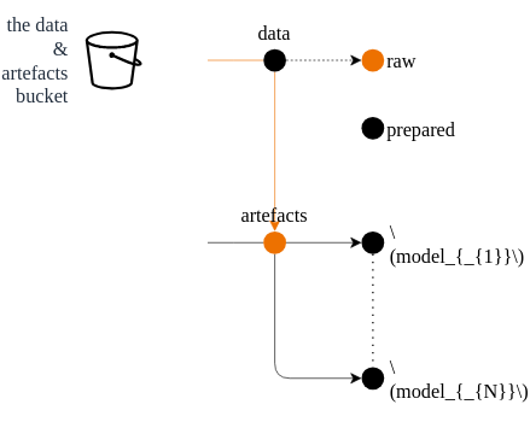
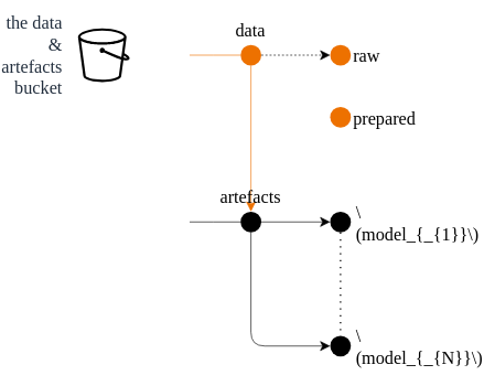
- <mxCell id="5" value="data" style="ellipse;whiteSpace=wrap;html=1;aspect=fixed;fillColor=#000000;strokeColor=none;rotation=0;labelPosition=center;verticalLabelPosition=top;align=center;verticalAlign=bottom;fontFamily=Asap;fontSource=https%3A%2F%2Ffonts.googleapis.com%2Fcss%3Ffamily%3DAsap;strokeWidth=0.5;fontSize=13;" parent="1" vertex="1"><mxGeometry x="138" y="32" width="15" height="15" as="geometry" /></mxCell>
+ <mxCell id="5" value="data" style="ellipse;whiteSpace=wrap;html=1;aspect=fixed;fillColor=#ED7100;strokeColor=none;rotation=0;labelPosition=center;verticalLabelPosition=top;align=center;verticalAlign=bottom;fontFamily=Asap;fontSource=https%3A%2F%2Ffonts.googleapis.com%2Fcss%3Ffamily%3DAsap;strokeWidth=0.5;fontSize=13;" parent="1" vertex="1"><mxGeometry x="138" y="32" width="15" height="15" as="geometry" /></mxCell>
- <mxCell id="7" value="prepared" style="ellipse;whiteSpace=wrap;html=1;aspect=fixed;fillColor=#000000;strokeColor=none;rotation=0;labelPosition=right;verticalLabelPosition=middle;align=left;verticalAlign=middle;fontFamily=Asap;fontSource=https%3A%2F%2Ffonts.googleapis.com%2Fcss%3Ffamily%3DAsap;strokeWidth=0.5;fontSize=13;" parent="1" vertex="1"><mxGeometry x="203" y="77" width="15" height="15" as="geometry" /></mxCell>
+ <mxCell id="7" value="prepared" style="ellipse;whiteSpace=wrap;html=1;aspect=fixed;fillColor=#ED7100;strokeColor=none;rotation=0;labelPosition=right;verticalLabelPosition=middle;align=left;verticalAlign=middle;fontFamily=Asap;fontSource=https%3A%2F%2Ffonts.googleapis.com%2Fcss%3Ffamily%3DAsap;strokeWidth=0.5;fontSize=13;" parent="1" vertex="1"><mxGeometry x="203" y="77" width="15" height="15" as="geometry" /></mxCell>
- <mxCell id="11" value="artefacts" style="ellipse;whiteSpace=wrap;html=1;aspect=fixed;fillColor=#ed7100;strokeColor=none;rotation=0;labelPosition=center;verticalLabelPosition=top;align=center;verticalAlign=bottom;fontFamily=Asap;fontSource=https%3A%2F%2Ffonts.googleapis.com%2Fcss%3Ffamily%3DAsap;strokeWidth=0.5;fontSize=13;" parent="1" vertex="1"><mxGeometry x="138" y="153" width="15" height="15" as="geometry" /></mxCell>
+ <mxCell id="11" value="artefacts" style="ellipse;whiteSpace=wrap;html=1;aspect=fixed;fillColor=#000000;strokeColor=none;rotation=0;labelPosition=center;verticalLabelPosition=top;align=center;verticalAlign=bottom;fontFamily=Asap;fontSource=https%3A%2F%2Ffonts.googleapis.com%2Fcss%3Ffamily%3DAsap;strokeWidth=0.5;fontSize=13;" parent="1" vertex="1"><mxGeometry x="138" y="153" width="15" height="15" as="geometry" /></mxCell>
